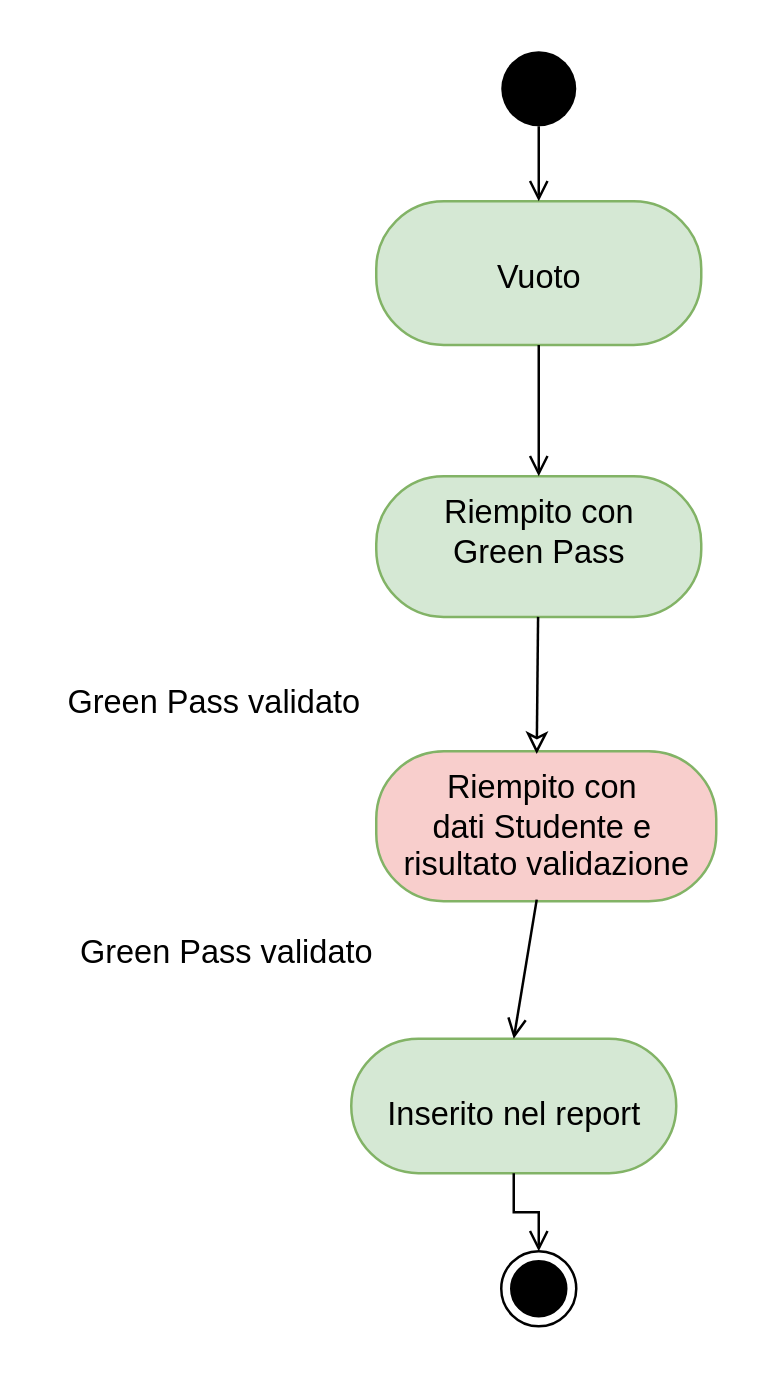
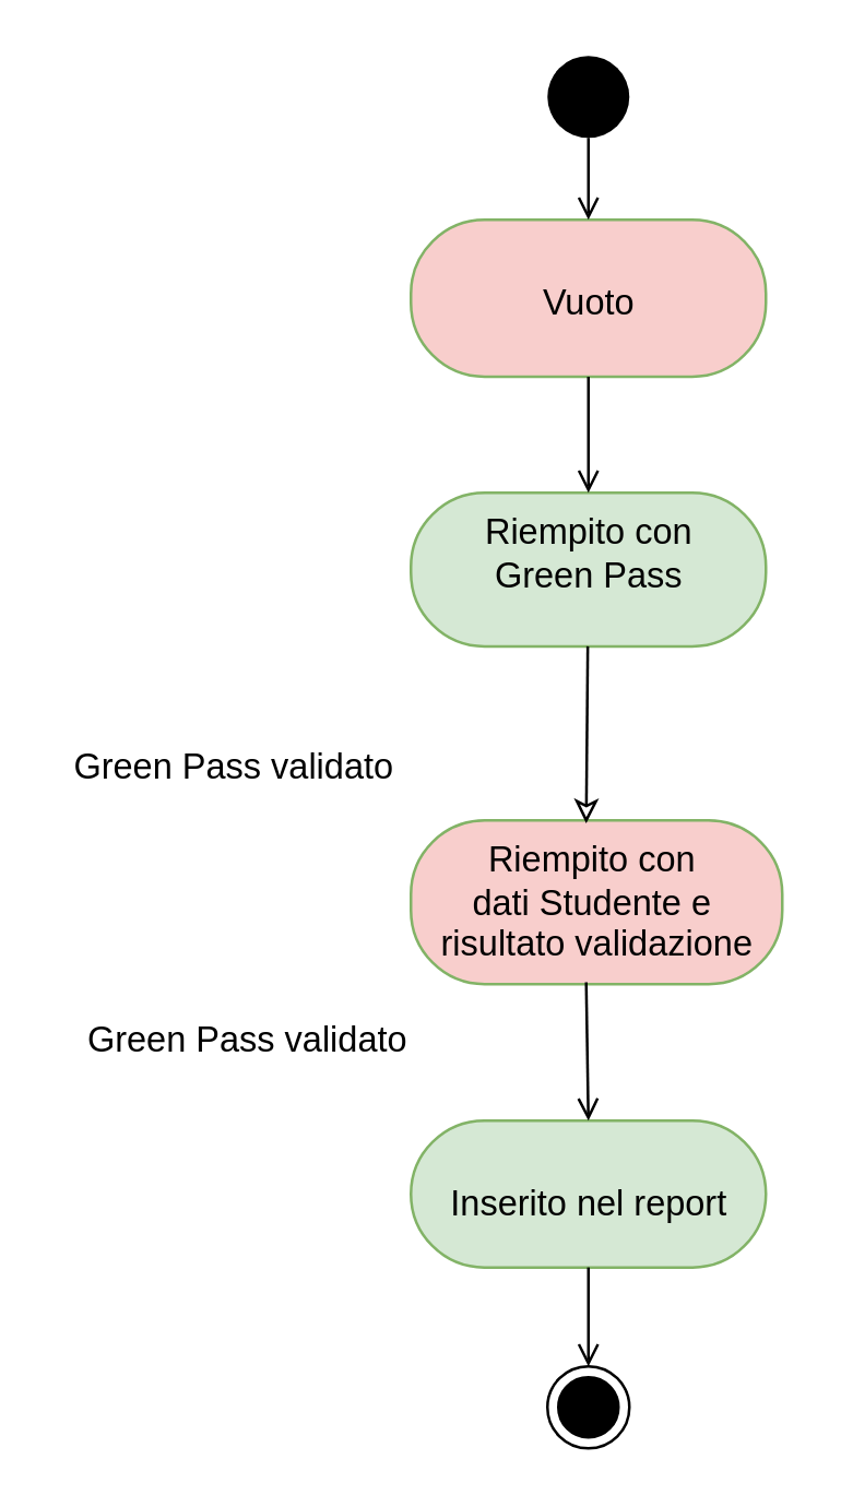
- <mxCell id="3" value="&lt;font style=&quot;font-size: 13px&quot;&gt;&lt;br&gt;Vuoto&lt;/font&gt;" style="html=1;align=center;verticalAlign=top;rounded=1;absoluteArcSize=1;arcSize=54;dashed=0;fillColor=#d5e8d4;strokeColor=#82b366;" parent="1" vertex="1"><mxGeometry x="150" y="80" width="130" height="57.5" as="geometry" /></mxCell>
+ <mxCell id="3" value="&lt;font style=&quot;font-size: 13px&quot;&gt;&lt;br&gt;Vuoto&lt;/font&gt;" style="html=1;align=center;verticalAlign=top;rounded=1;absoluteArcSize=1;arcSize=54;dashed=0;fillColor=#f8cecc;strokeColor=#82b366;" parent="1" vertex="1"><mxGeometry x="150" y="80" width="130" height="57.5" as="geometry" /></mxCell>
- <mxCell id="7" value="&lt;font style=&quot;font-size: 13px&quot;&gt;Riempito con&lt;br&gt;Green Pass&lt;/font&gt;" style="html=1;align=center;verticalAlign=top;rounded=1;absoluteArcSize=1;arcSize=54;dashed=0;fillColor=#d5e8d4;strokeColor=#82b366;" parent="1" vertex="1"><mxGeometry x="150" y="190" width="130" height="56.25" as="geometry" /></mxCell>
+ <mxCell id="7" value="&lt;font style=&quot;font-size: 13px&quot;&gt;Riempito con&lt;br&gt;Green Pass&lt;/font&gt;" style="html=1;align=center;verticalAlign=top;rounded=1;absoluteArcSize=1;arcSize=54;dashed=0;fillColor=#d5e8d4;strokeColor=#82b366;" parent="1" vertex="1"><mxGeometry x="150" y="180" width="130" height="56.25" as="geometry" /></mxCell>
- <mxCell id="8" value="&lt;font style=&quot;font-size: 13px&quot;&gt;&lt;br&gt;Inserito nel report&lt;/font&gt;" style="html=1;align=center;verticalAlign=top;rounded=1;absoluteArcSize=1;arcSize=54;dashed=0;fillColor=#d5e8d4;strokeColor=#82b366;" parent="1" vertex="1"><mxGeometry x="140" y="415" width="130" height="53.75" as="geometry" /></mxCell>
+ <mxCell id="8" value="&lt;font style=&quot;font-size: 13px&quot;&gt;&lt;br&gt;Inserito nel report&lt;/font&gt;" style="html=1;align=center;verticalAlign=top;rounded=1;absoluteArcSize=1;arcSize=54;dashed=0;fillColor=#d5e8d4;strokeColor=#82b366;" parent="1" vertex="1"><mxGeometry x="150" y="410" width="130" height="53.75" as="geometry" /></mxCell>
